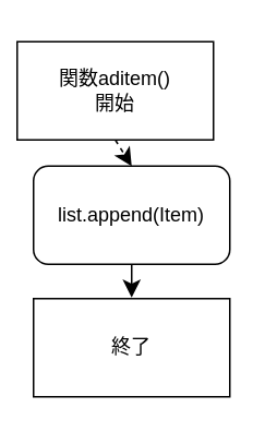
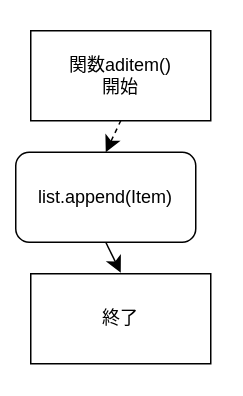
- <mxCell id="5" value="関数aditem()&lt;div&gt;開始&lt;/div&gt;" style="rounded=0;whiteSpace=wrap;html=1;" vertex="1" parent="1"><mxGeometry x="10" y="25" width="120" height="60" as="geometry" /></mxCell>
+ <mxCell id="5" value="関数aditem()&lt;div&gt;開始&lt;/div&gt;" style="rounded=0;whiteSpace=wrap;html=1;" vertex="1" parent="1"><mxGeometry x="20" y="20" width="120" height="60" as="geometry" /></mxCell>
- <mxCell id="3" value="list.append(Item)" style="rounded=1;whiteSpace=wrap;html=1;" vertex="1" parent="1"><mxGeometry x="20" y="101" width="120" height="60" as="geometry" /></mxCell>
+ <mxCell id="3" value="list.append(Item)" style="rounded=1;whiteSpace=wrap;html=1;" vertex="1" parent="1"><mxGeometry x="10" y="101" width="120" height="60" as="geometry" /></mxCell>
